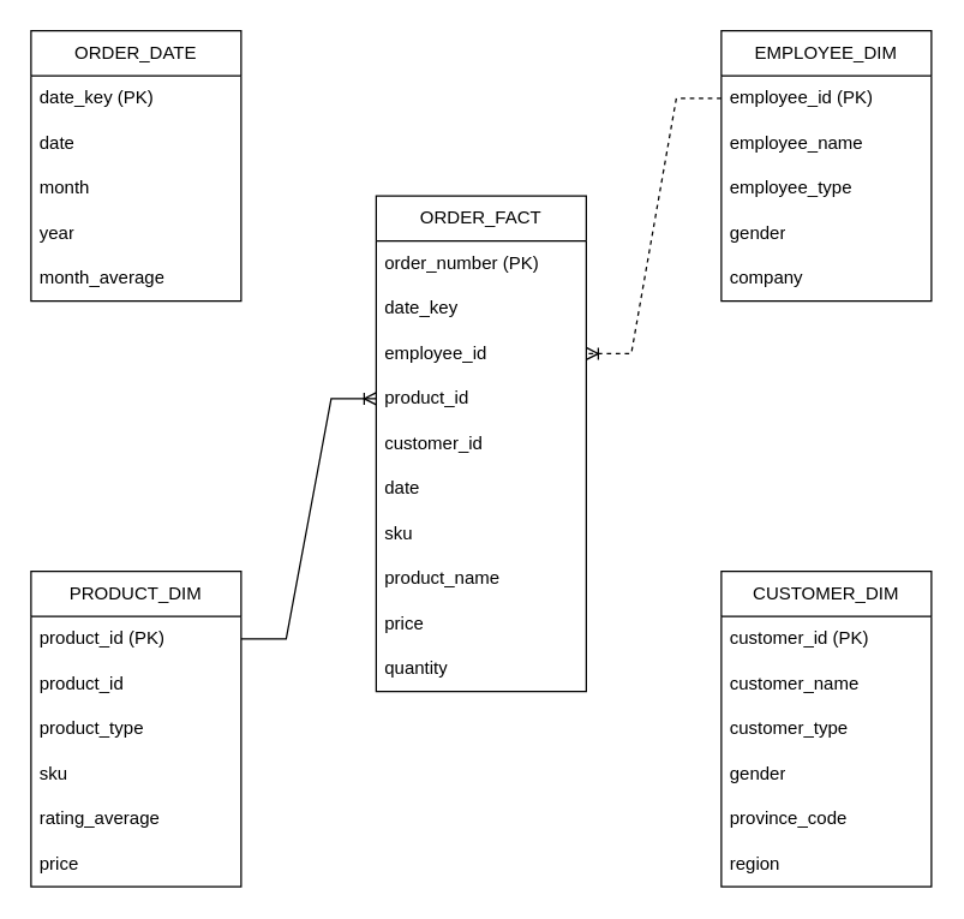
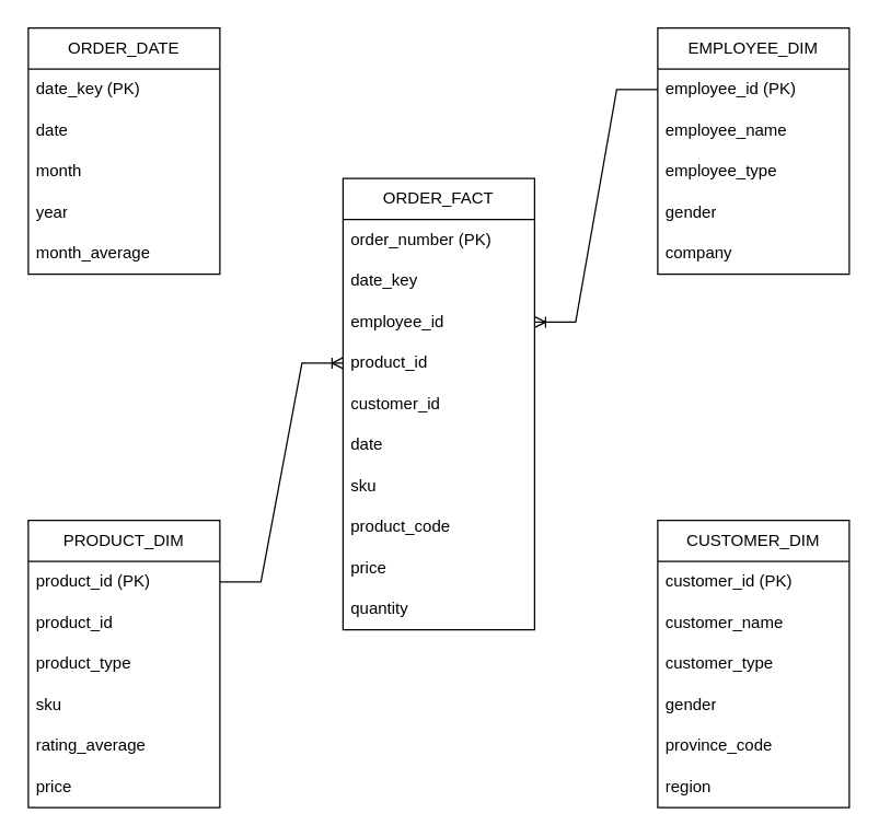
- <mxCell id="40" value="" style="edgeStyle=entityRelationEdgeStyle;fontSize=12;html=1;endArrow=ERoneToMany;rounded=0;entryX=1;entryY=0.5;entryDx=0;entryDy=0;exitX=0;exitY=0.5;exitDx=0;exitDy=0;dashed=1;" edge="1" parent="1" source="20" target="5"><mxGeometry width="100" height="100" relative="1" as="geometry"><mxPoint x="490" y="340" as="sourcePoint" /><mxPoint x="590" y="240" as="targetPoint" /></mxGeometry></mxCell>
+ <mxCell id="40" value="" style="edgeStyle=entityRelationEdgeStyle;fontSize=12;html=1;endArrow=ERoneToMany;rounded=0;entryX=1;entryY=0.5;entryDx=0;entryDy=0;exitX=0;exitY=0.5;exitDx=0;exitDy=0;" edge="1" parent="1" source="20" target="5"><mxGeometry width="100" height="100" relative="1" as="geometry"><mxPoint x="490" y="340" as="sourcePoint" /><mxPoint x="590" y="240" as="targetPoint" /></mxGeometry></mxCell>
- <mxCell id="10" value="product_name" style="text;strokeColor=none;fillColor=none;align=left;verticalAlign=middle;spacingLeft=4;spacingRight=4;overflow=hidden;points=[[0,0.5],[1,0.5]];portConstraint=eastwest;rotatable=0;whiteSpace=wrap;html=1;" vertex="1" parent="2"><mxGeometry y="240" width="140" height="30" as="geometry" /></mxCell>
+ <mxCell id="10" value="product_code" style="text;strokeColor=none;fillColor=none;align=left;verticalAlign=middle;spacingLeft=4;spacingRight=4;overflow=hidden;points=[[0,0.5],[1,0.5]];portConstraint=eastwest;rotatable=0;whiteSpace=wrap;html=1;" vertex="1" parent="2"><mxGeometry y="240" width="140" height="30" as="geometry" /></mxCell>
